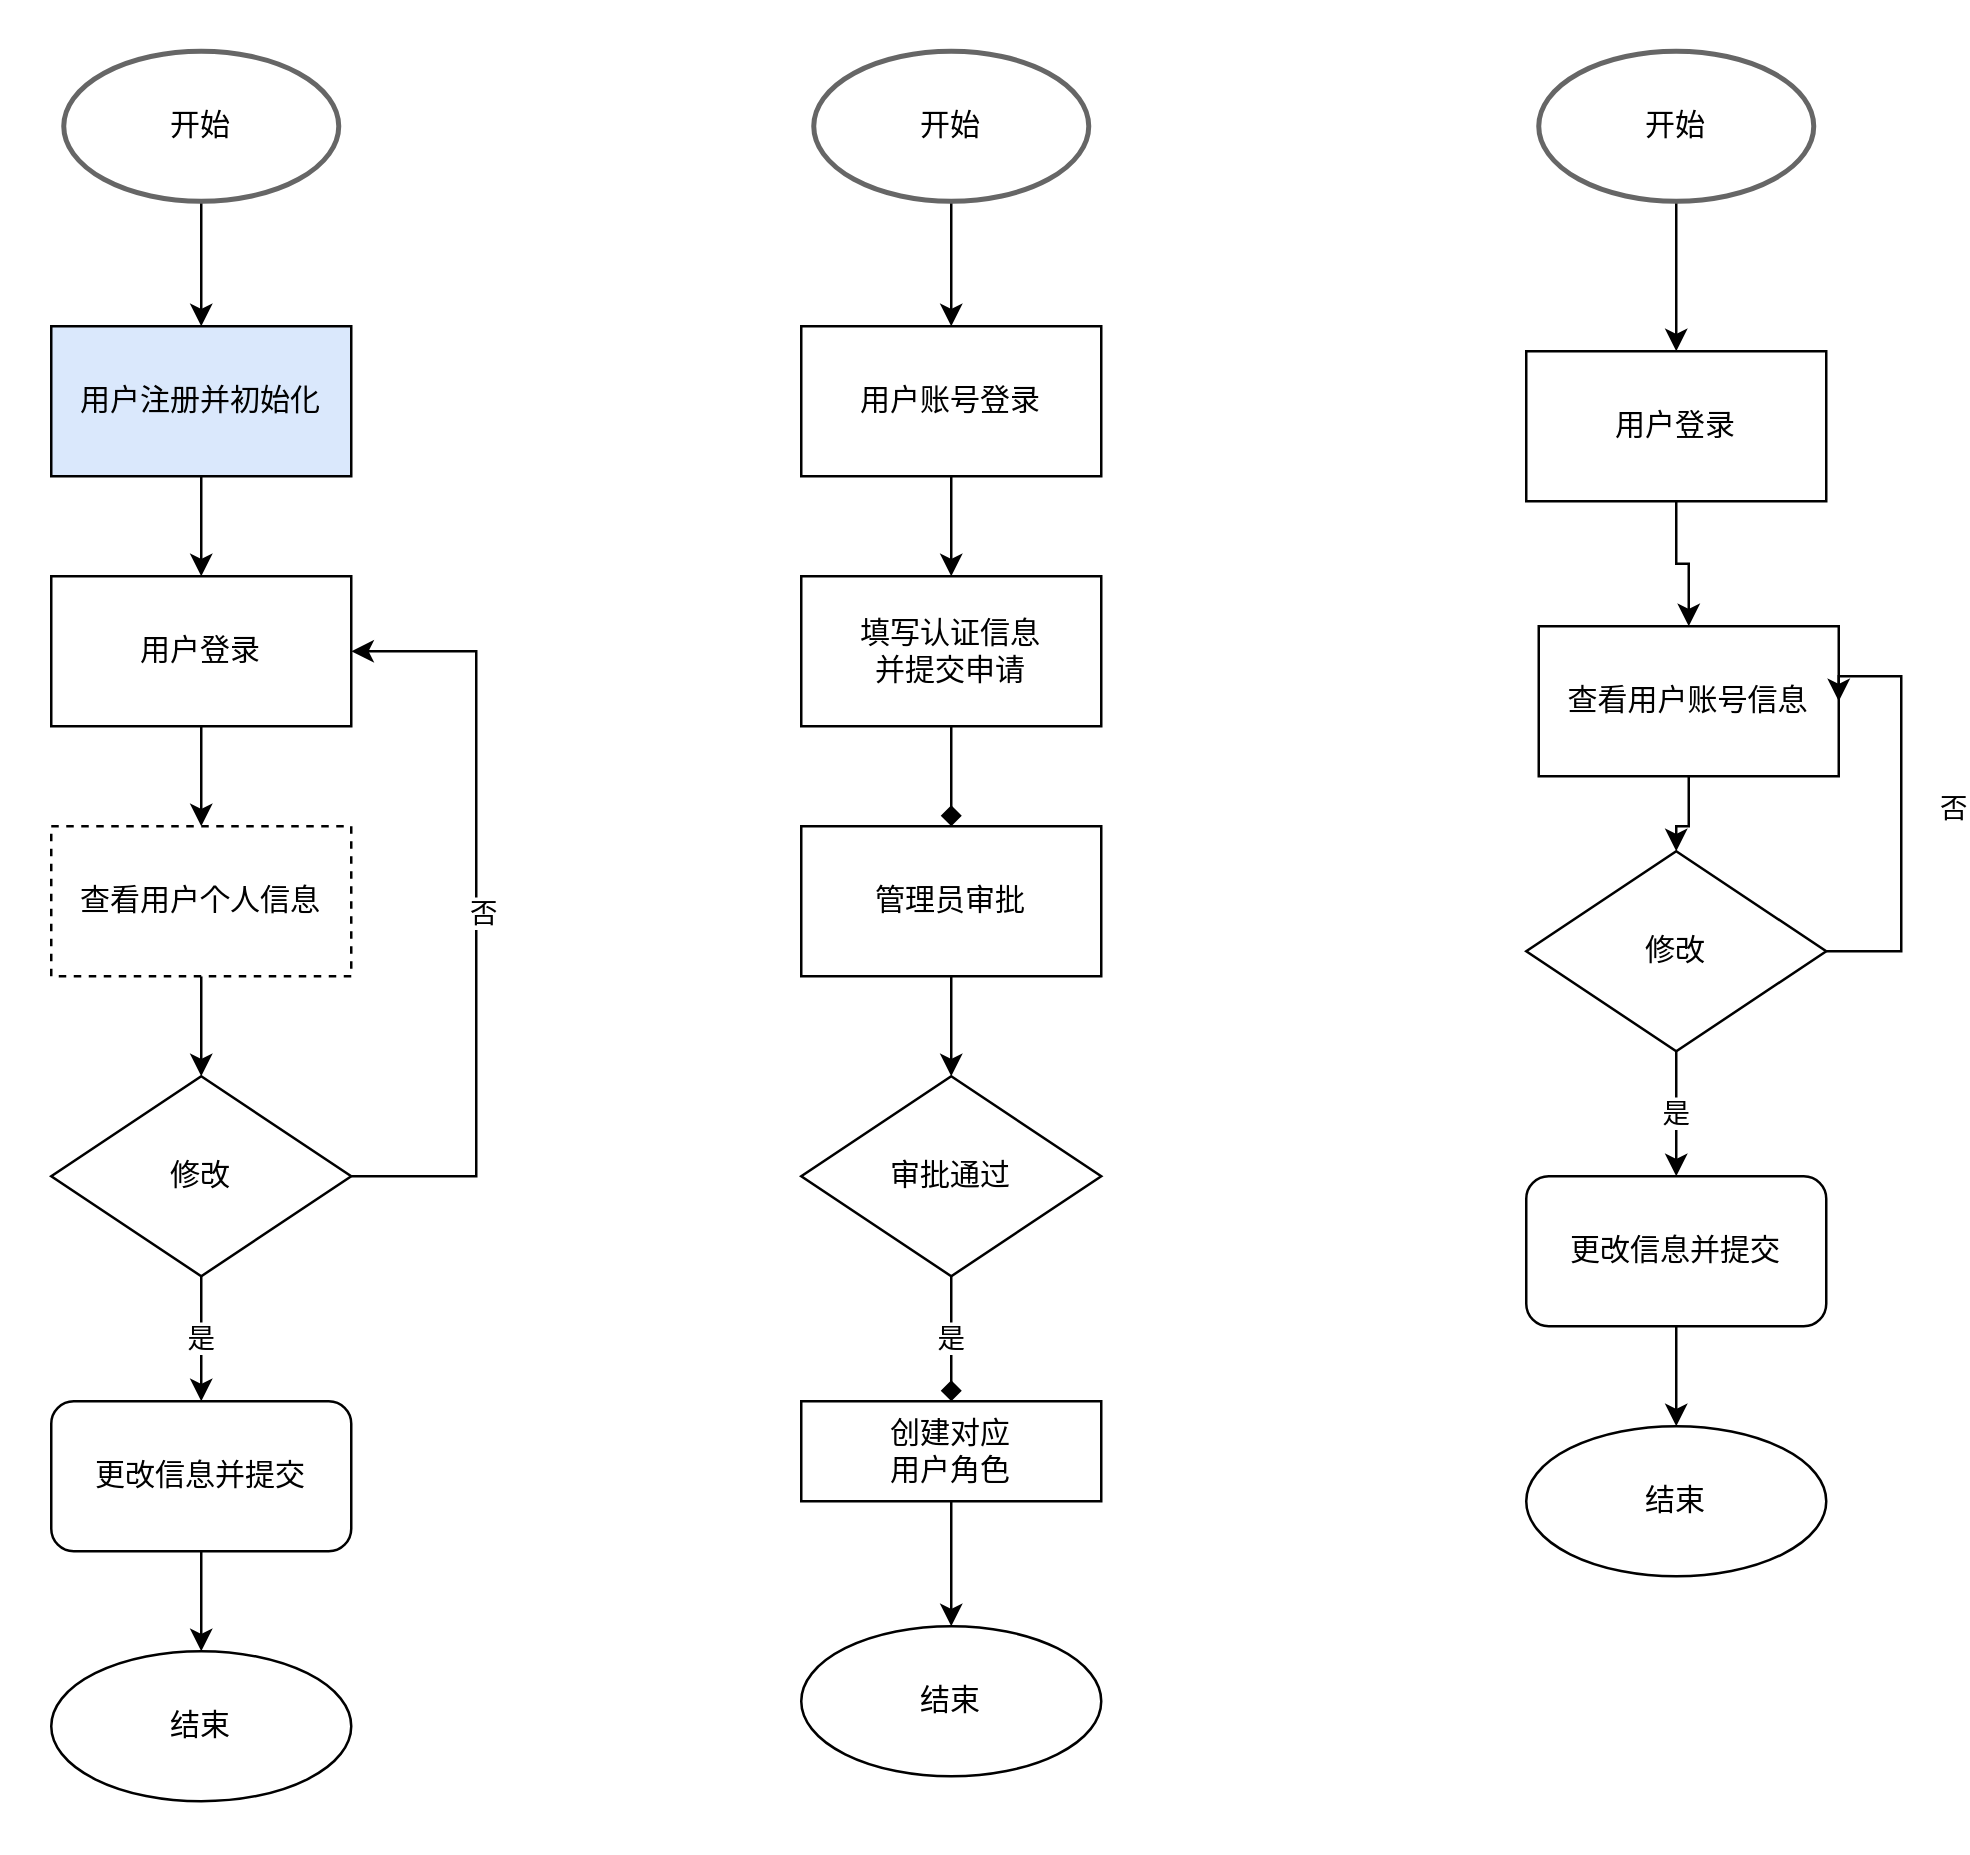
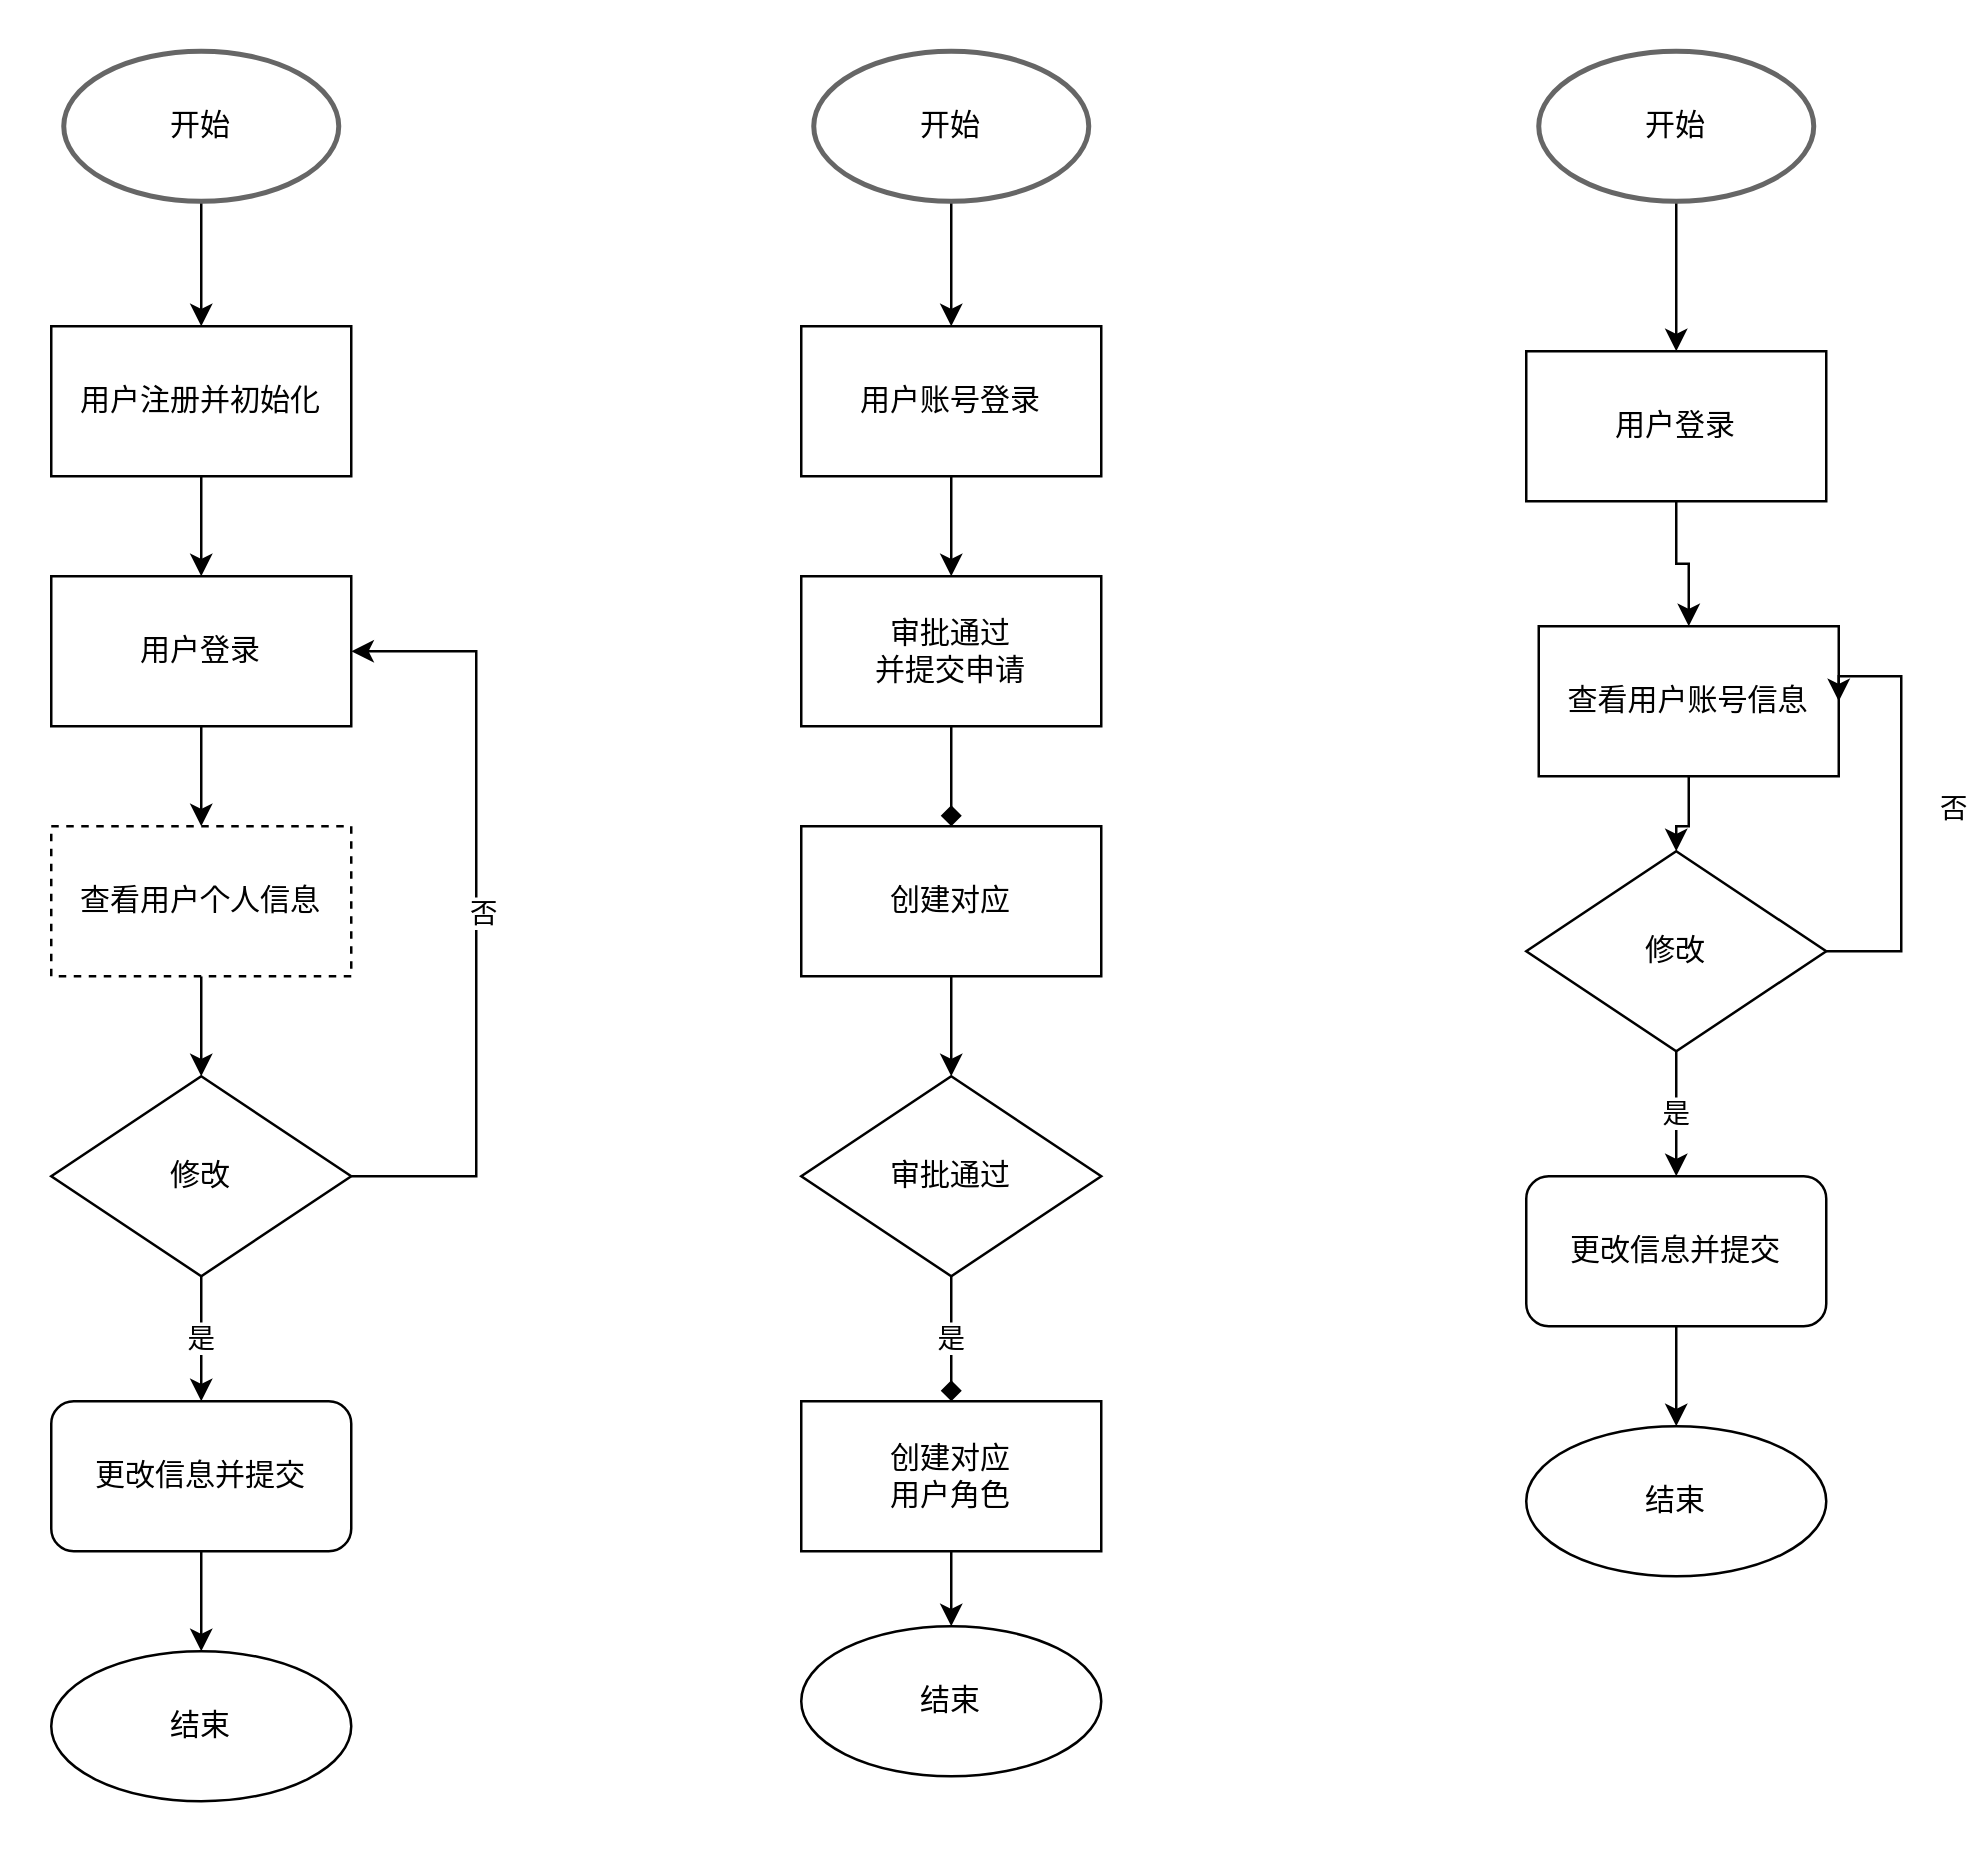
- <mxCell id="14" value="用户注册并初始化" style="whiteSpace=wrap;html=1;rounded=0;glass=0;strokeWidth=1;shadow=0;fillColor=#dae8fc;" vertex="1" parent="1"><mxGeometry x="20" y="130" width="120" height="60" as="geometry" /></mxCell>
+ <mxCell id="14" value="用户注册并初始化" style="whiteSpace=wrap;html=1;rounded=0;glass=0;strokeWidth=1;shadow=0;" vertex="1" parent="1"><mxGeometry x="20" y="130" width="120" height="60" as="geometry" /></mxCell>
- <mxCell id="5" value="填写认证信息&lt;br&gt;并提交申请" style="whiteSpace=wrap;html=1;rounded=0;glass=0;strokeWidth=1;shadow=0;" vertex="1" parent="1"><mxGeometry x="320" y="230" width="120" height="60" as="geometry" /></mxCell>
+ <mxCell id="5" value="审批通过&lt;br&gt;并提交申请" style="whiteSpace=wrap;html=1;rounded=0;glass=0;strokeWidth=1;shadow=0;" vertex="1" parent="1"><mxGeometry x="320" y="230" width="120" height="60" as="geometry" /></mxCell>
- <mxCell id="7" value="管理员审批" style="whiteSpace=wrap;html=1;rounded=0;glass=0;strokeWidth=1;shadow=0;" vertex="1" parent="1"><mxGeometry x="320" y="330" width="120" height="60" as="geometry" /></mxCell>
+ <mxCell id="7" value="创建对应" style="whiteSpace=wrap;html=1;rounded=0;glass=0;strokeWidth=1;shadow=0;" vertex="1" parent="1"><mxGeometry x="320" y="330" width="120" height="60" as="geometry" /></mxCell>
- <mxCell id="11" value="创建对应&lt;br&gt;用户角色" style="whiteSpace=wrap;html=1;rounded=0;glass=0;strokeWidth=1;shadow=0;" vertex="1" parent="1"><mxGeometry x="320" y="560" width="120" height="40" as="geometry" /></mxCell>
+ <mxCell id="11" value="创建对应&lt;br&gt;用户角色" style="whiteSpace=wrap;html=1;rounded=0;glass=0;strokeWidth=1;shadow=0;" vertex="1" parent="1"><mxGeometry x="320" y="560" width="120" height="60" as="geometry" /></mxCell>
